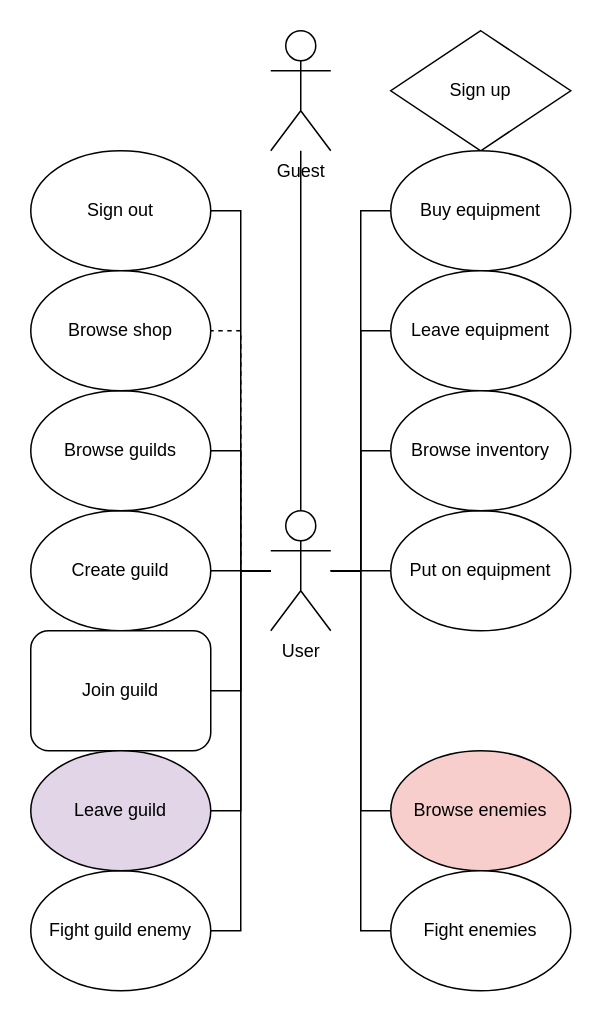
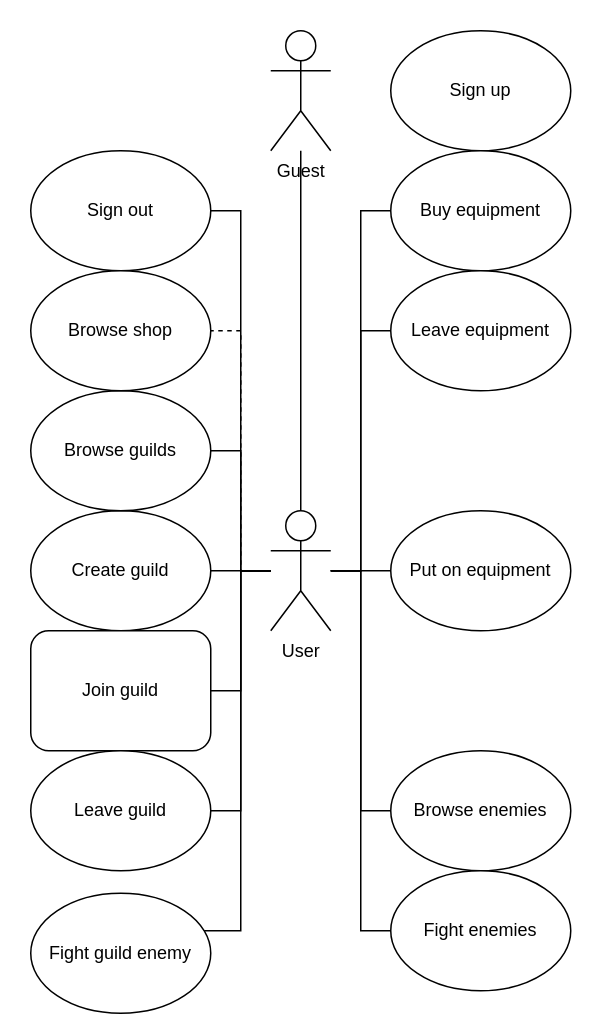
- <mxCell id="2" value="Sign up" style="rhombus;whiteSpace=wrap;html=1;" vertex="1" parent="1"><mxGeometry x="260" y="20" width="120" height="80" as="geometry" /></mxCell>
+ <mxCell id="2" value="Sign up" style="ellipse;whiteSpace=wrap;html=1;" vertex="1" parent="1"><mxGeometry x="260" y="20" width="120" height="80" as="geometry" /></mxCell>
- <mxCell id="26" value="" style="edgeStyle=orthogonalEdgeStyle;rounded=0;orthogonalLoop=1;jettySize=auto;html=1;endArrow=none;endFill=0;" edge="1" parent="1" source="20" target="13"><mxGeometry relative="1" as="geometry"><mxPoint x="230" y="470" as="sourcePoint" /><mxPoint x="270" y="390" as="targetPoint" /><Array as="points"><mxPoint x="240" y="380" /><mxPoint x="240" y="300" /></Array></mxGeometry></mxCell>
- <mxCell id="13" value="Browse inventory" style="ellipse;whiteSpace=wrap;html=1;" vertex="1" parent="1"><mxGeometry x="260" y="260" width="120" height="80" as="geometry" /></mxCell>
- <mxCell id="9" value="Leave guild" style="ellipse;whiteSpace=wrap;html=1;fillColor=#e1d5e7;" vertex="1" parent="1"><mxGeometry x="20" y="500" width="120" height="80" as="geometry" /></mxCell>
+ <mxCell id="9" value="Leave guild" style="ellipse;whiteSpace=wrap;html=1;" vertex="1" parent="1"><mxGeometry x="20" y="500" width="120" height="80" as="geometry" /></mxCell>
- <mxCell id="14" value="Browse enemies" style="ellipse;whiteSpace=wrap;html=1;fillColor=#f8cecc;" vertex="1" parent="1"><mxGeometry x="260" y="500" width="120" height="80" as="geometry" /></mxCell>
+ <mxCell id="14" value="Browse enemies" style="ellipse;whiteSpace=wrap;html=1;" vertex="1" parent="1"><mxGeometry x="260" y="500" width="120" height="80" as="geometry" /></mxCell>
- <mxCell id="5" value="Fight guild enemy" style="ellipse;whiteSpace=wrap;html=1;" vertex="1" parent="1"><mxGeometry x="20" y="580" width="120" height="80" as="geometry" /></mxCell>
+ <mxCell id="5" value="Fight guild enemy" style="ellipse;whiteSpace=wrap;html=1;" vertex="1" parent="1"><mxGeometry x="20" y="595" width="120" height="80" as="geometry" /></mxCell>
